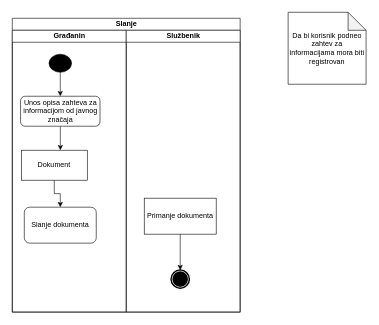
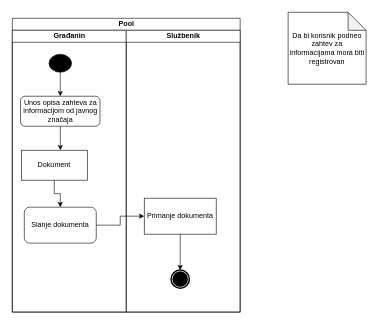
- <mxCell id="2" value="Slanje" style="swimlane;html=1;childLayout=stackLayout;resizeParent=1;resizeParentMax=0;startSize=20;" parent="1" vertex="1"><mxGeometry x="20" y="30" width="380" height="490" as="geometry" /></mxCell>
+ <mxCell id="2" value="Pool" style="swimlane;html=1;childLayout=stackLayout;resizeParent=1;resizeParentMax=0;startSize=20;" parent="1" vertex="1"><mxGeometry x="20" y="30" width="380" height="490" as="geometry" /></mxCell>
+ <mxCell id="15" style="edgeStyle=orthogonalEdgeStyle;rounded=0;orthogonalLoop=1;jettySize=auto;html=1;exitX=1;exitY=0.5;exitDx=0;exitDy=0;entryX=0;entryY=0.5;entryDx=0;entryDy=0;" parent="2" source="10" target="12" edge="1"><mxGeometry relative="1" as="geometry" /></mxCell>
